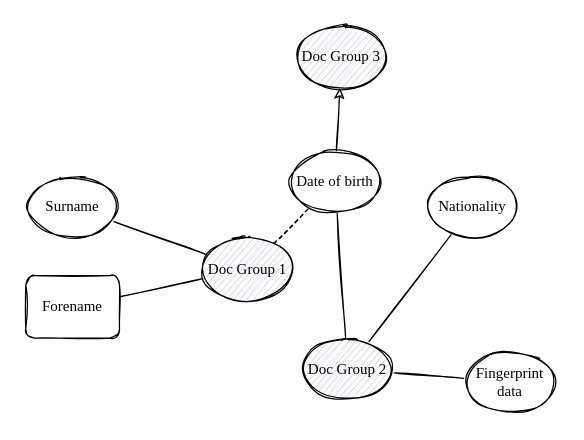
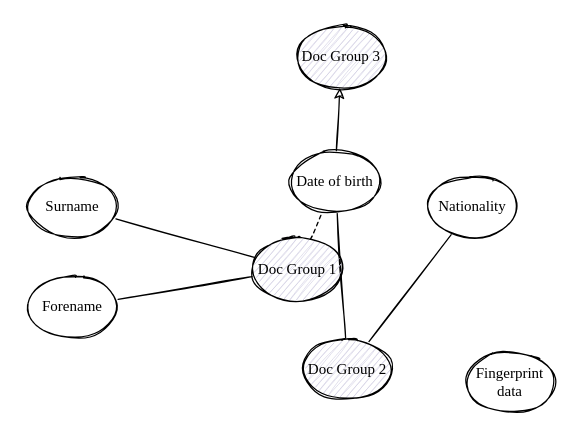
- <mxCell id="10" value="Doc Group 1" style="ellipse;whiteSpace=wrap;html=1;rounded=0;shadow=0;comic=0;labelBackgroundColor=none;strokeWidth=1;fontFamily=Comic Sans MS;fontSize=12;align=center;fillColor=#d0cee2;sketch=1;" parent="1" vertex="1"><mxGeometry x="160" y="190" width="75" height="50" as="geometry" /></mxCell>
+ <mxCell id="10" value="Doc Group 1" style="ellipse;whiteSpace=wrap;html=1;rounded=0;shadow=0;comic=0;labelBackgroundColor=none;strokeWidth=1;fontFamily=Comic Sans MS;fontSize=12;align=center;fillColor=#d0cee2;sketch=1;" parent="1" vertex="1"><mxGeometry x="200" y="190" width="75" height="50" as="geometry" /></mxCell>
- <mxCell id="8" value="Forename" style="whiteSpace=wrap;html=1;shadow=0;comic=0;labelBackgroundColor=none;strokeWidth=1;fontFamily=Comic Sans MS;fontSize=12;align=center;sketch=1;rounded=1;" parent="1" vertex="1"><mxGeometry x="20" y="220" width="75" height="50" as="geometry" /></mxCell>
+ <mxCell id="8" value="Forename" style="ellipse;whiteSpace=wrap;html=1;rounded=0;shadow=0;comic=0;labelBackgroundColor=none;strokeWidth=1;fontFamily=Comic Sans MS;fontSize=12;align=center;sketch=1;" parent="1" vertex="1"><mxGeometry x="20" y="220" width="75" height="50" as="geometry" /></mxCell>
- <mxCell id="5" value="" style="edgeStyle=none;rounded=1;html=1;labelBackgroundColor=none;startArrow=none;startFill=0;startSize=5;endArrow=none;endFill=0;endSize=5;jettySize=auto;orthogonalLoop=1;strokeWidth=1;fontFamily=Comic Sans MS;fontSize=12;sketch=1;shadow=0;" parent="1" source="4" target="6" edge="1"><mxGeometry relative="1" as="geometry" /></mxCell>
